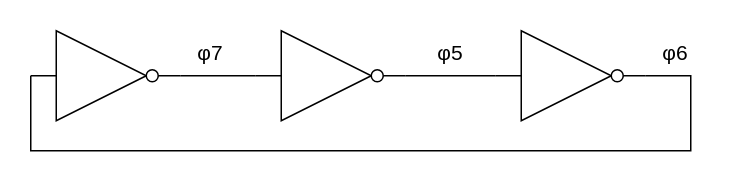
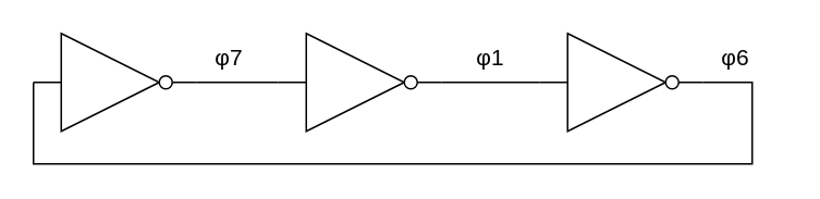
- <mxCell id="9" value="&lt;font style=&quot;font-size: 14px;&quot;&gt;φ5&lt;/font&gt;" style="text;html=1;align=center;verticalAlign=middle;whiteSpace=wrap;rounded=0;" vertex="1" parent="1"><mxGeometry x="270" y="20" width="60" height="30" as="geometry" /></mxCell>
+ <mxCell id="9" value="&lt;font style=&quot;font-size: 14px;&quot;&gt;φ1&lt;/font&gt;" style="text;html=1;align=center;verticalAlign=middle;whiteSpace=wrap;rounded=0;" vertex="1" parent="1"><mxGeometry x="270" y="20" width="60" height="30" as="geometry" /></mxCell>
